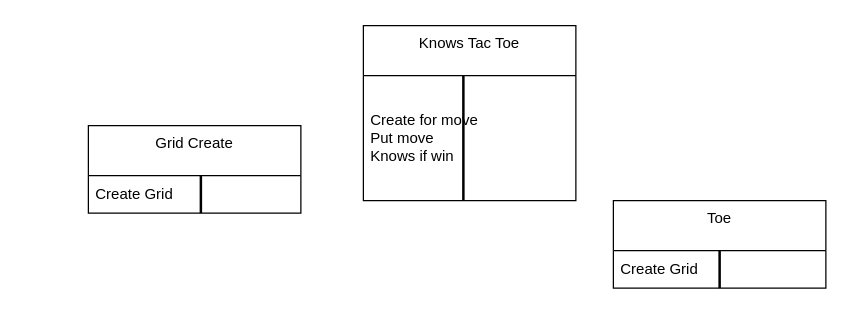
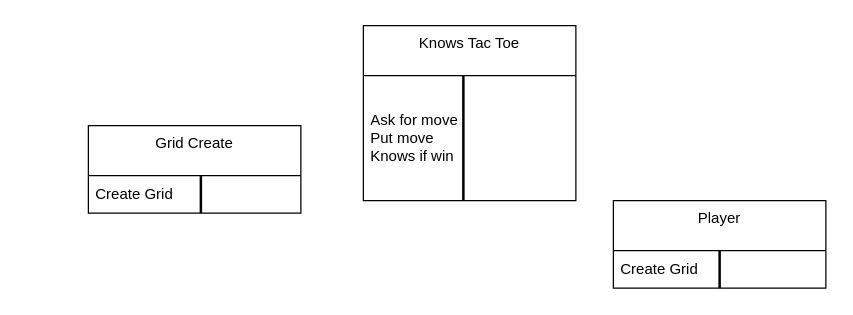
- <mxCell id="5" value="Create for move&lt;div&gt;Put move&lt;/div&gt;&lt;div&gt;Knows if win&lt;/div&gt;" style="text;html=1;strokeColor=none;fillColor=none;align=left;verticalAlign=middle;spacingLeft=4;spacingRight=4;overflow=hidden;rotatable=0;points=[[0,0.5],[1,0.5]];portConstraint=eastwest;whiteSpace=wrap;" vertex="1" parent="4"><mxGeometry y="40" width="170" height="100" as="geometry" /></mxCell>
+ <mxCell id="5" value="Ask for move&lt;div&gt;Put move&lt;/div&gt;&lt;div&gt;Knows if win&lt;/div&gt;" style="text;html=1;strokeColor=none;fillColor=none;align=left;verticalAlign=middle;spacingLeft=4;spacingRight=4;overflow=hidden;rotatable=0;points=[[0,0.5],[1,0.5]];portConstraint=eastwest;whiteSpace=wrap;" vertex="1" parent="4"><mxGeometry y="40" width="170" height="100" as="geometry" /></mxCell>
- <mxCell id="6" value="Toe" style="swimlane;fontStyle=0;align=center;verticalAlign=top;childLayout=stackLayout;horizontal=1;startSize=40;horizontalStack=0;resizeParent=1;resizeParentMax=0;resizeLast=0;collapsible=0;marginBottom=0;html=1;whiteSpace=wrap;" vertex="1" parent="1"><mxGeometry x="490" y="160" width="170" height="70" as="geometry" /></mxCell>
+ <mxCell id="6" value="Player" style="swimlane;fontStyle=0;align=center;verticalAlign=top;childLayout=stackLayout;horizontal=1;startSize=40;horizontalStack=0;resizeParent=1;resizeParentMax=0;resizeLast=0;collapsible=0;marginBottom=0;html=1;whiteSpace=wrap;" vertex="1" parent="1"><mxGeometry x="490" y="160" width="170" height="70" as="geometry" /></mxCell>
